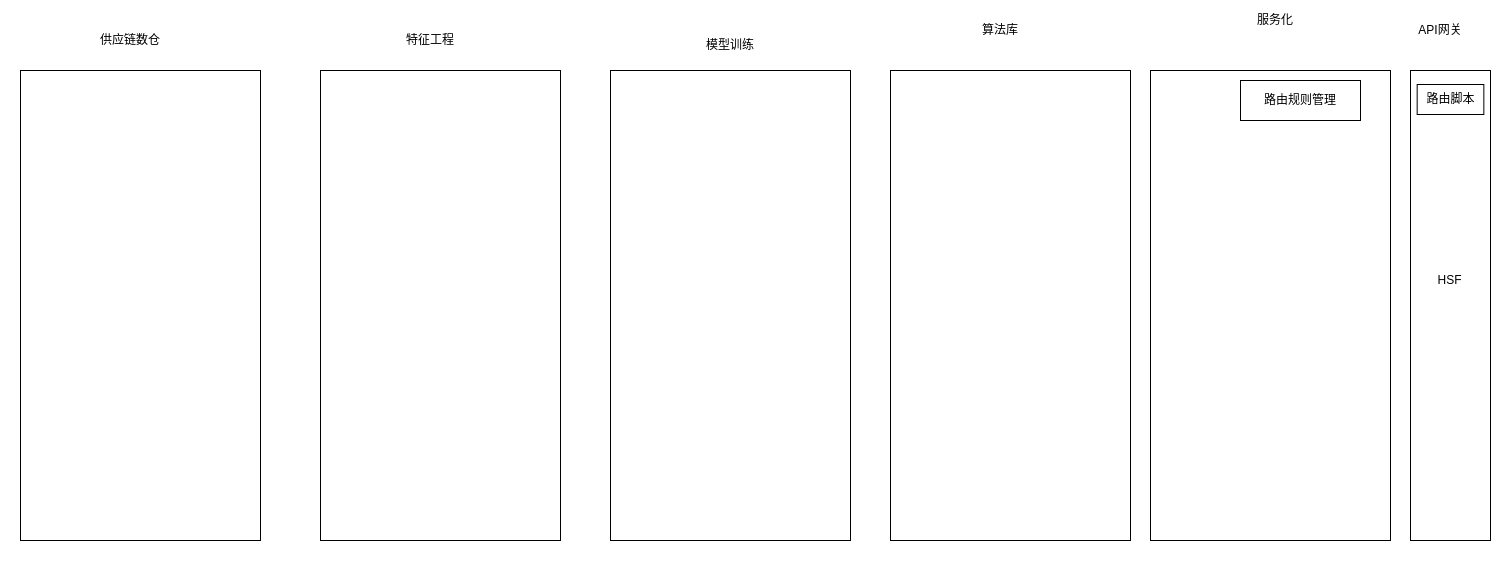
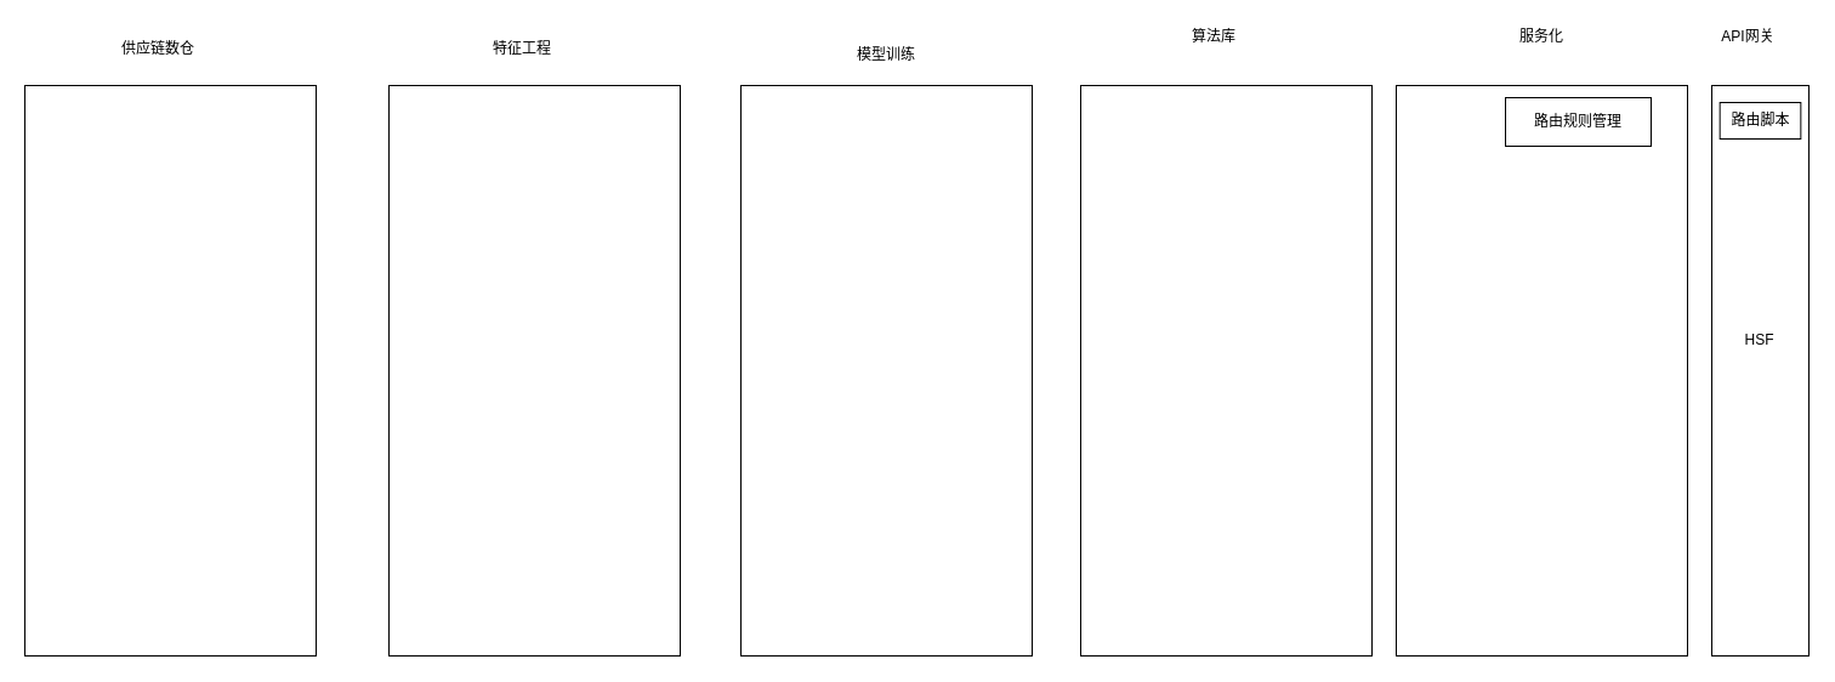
- <mxCell id="7" value="服务化" style="text;html=1;strokeColor=none;fillColor=none;align=center;verticalAlign=middle;whiteSpace=wrap;rounded=0;" vertex="1" parent="1"><mxGeometry x="1255" y="10" width="40" height="20" as="geometry" /></mxCell>
+ <mxCell id="7" value="服务化" style="text;html=1;strokeColor=none;fillColor=none;align=center;verticalAlign=middle;whiteSpace=wrap;rounded=0;" vertex="1" parent="1"><mxGeometry x="1250" y="20" width="40" height="20" as="geometry" /></mxCell>
